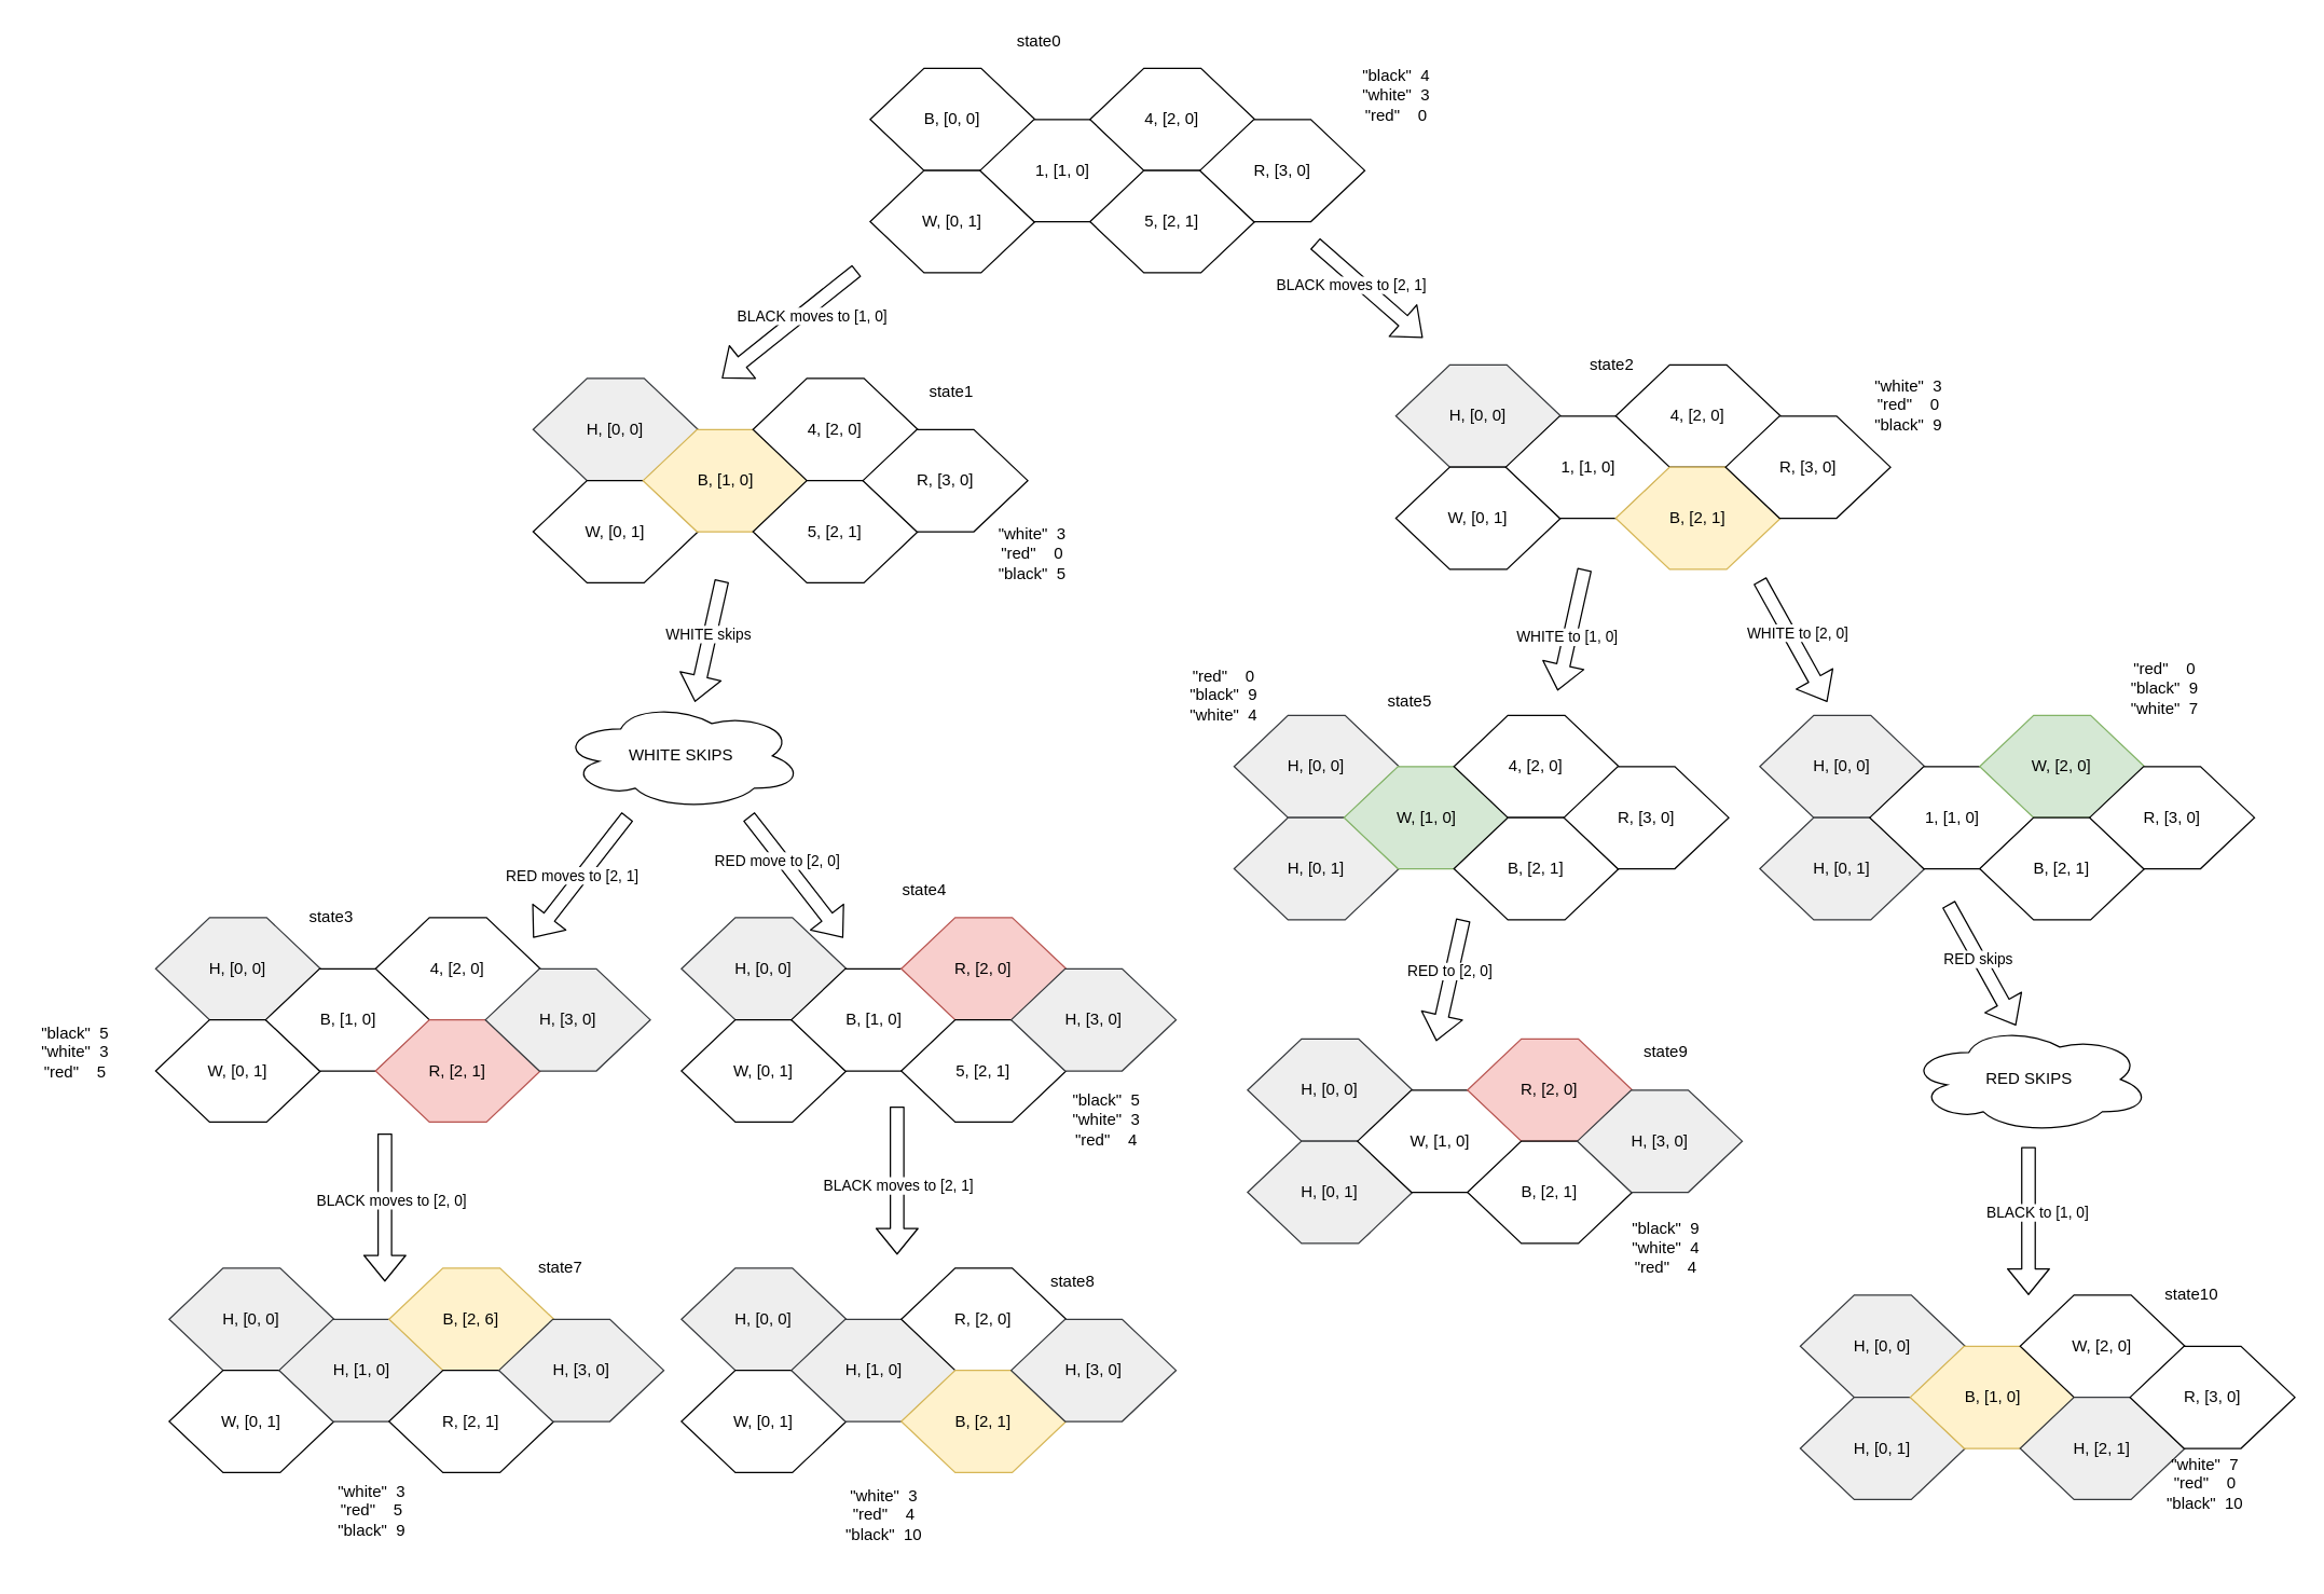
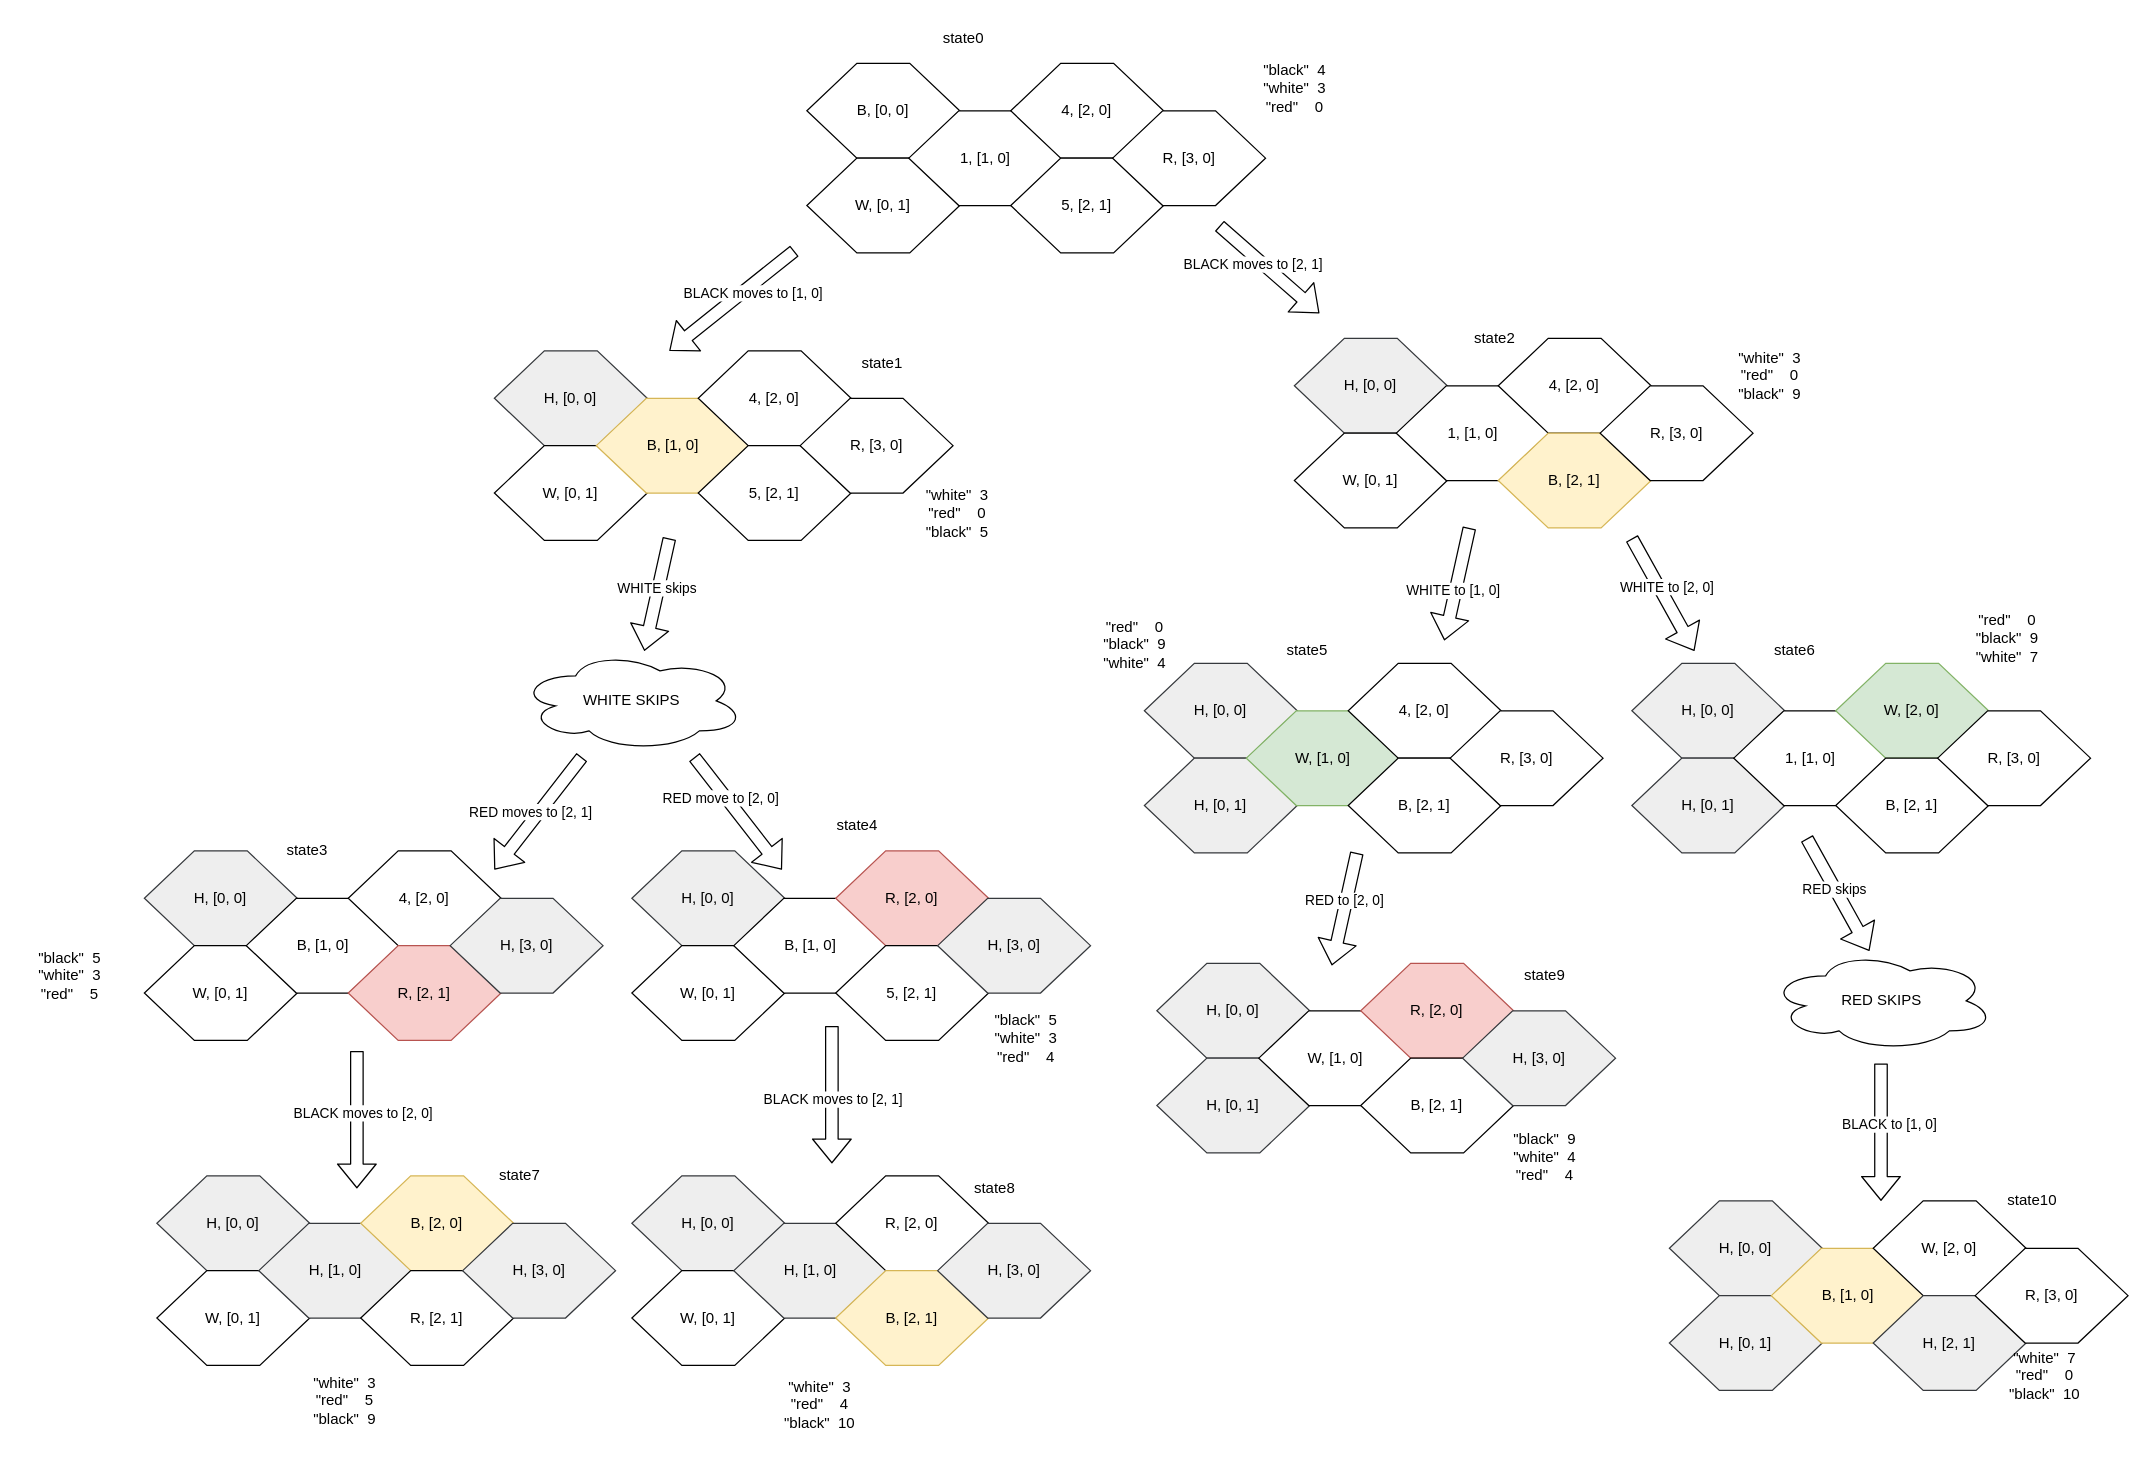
+ <mxCell id="111" value="state6" style="text;html=1;align=center;verticalAlign=middle;resizable=0;points=[];autosize=1;" parent="1" vertex="1"><mxGeometry x="1410" y="510" width="50" height="20" as="geometry" /></mxCell>
- <mxCell id="95" value="B, [2, 6]" style="shape=hexagon;perimeter=hexagonPerimeter2;whiteSpace=wrap;html=1;fixedSize=1;size=40;sketch=0;rounded=0;fillColor=#fff2cc;strokeColor=#d6b656;" parent="91" vertex="1"><mxGeometry x="163.077" width="122.308" height="75.833" as="geometry" /></mxCell>
+ <mxCell id="95" value="B, [2, 0]" style="shape=hexagon;perimeter=hexagonPerimeter2;whiteSpace=wrap;html=1;fixedSize=1;size=40;sketch=0;rounded=0;fillColor=#fff2cc;strokeColor=#d6b656;" parent="91" vertex="1"><mxGeometry x="163.077" width="122.308" height="75.833" as="geometry" /></mxCell>
